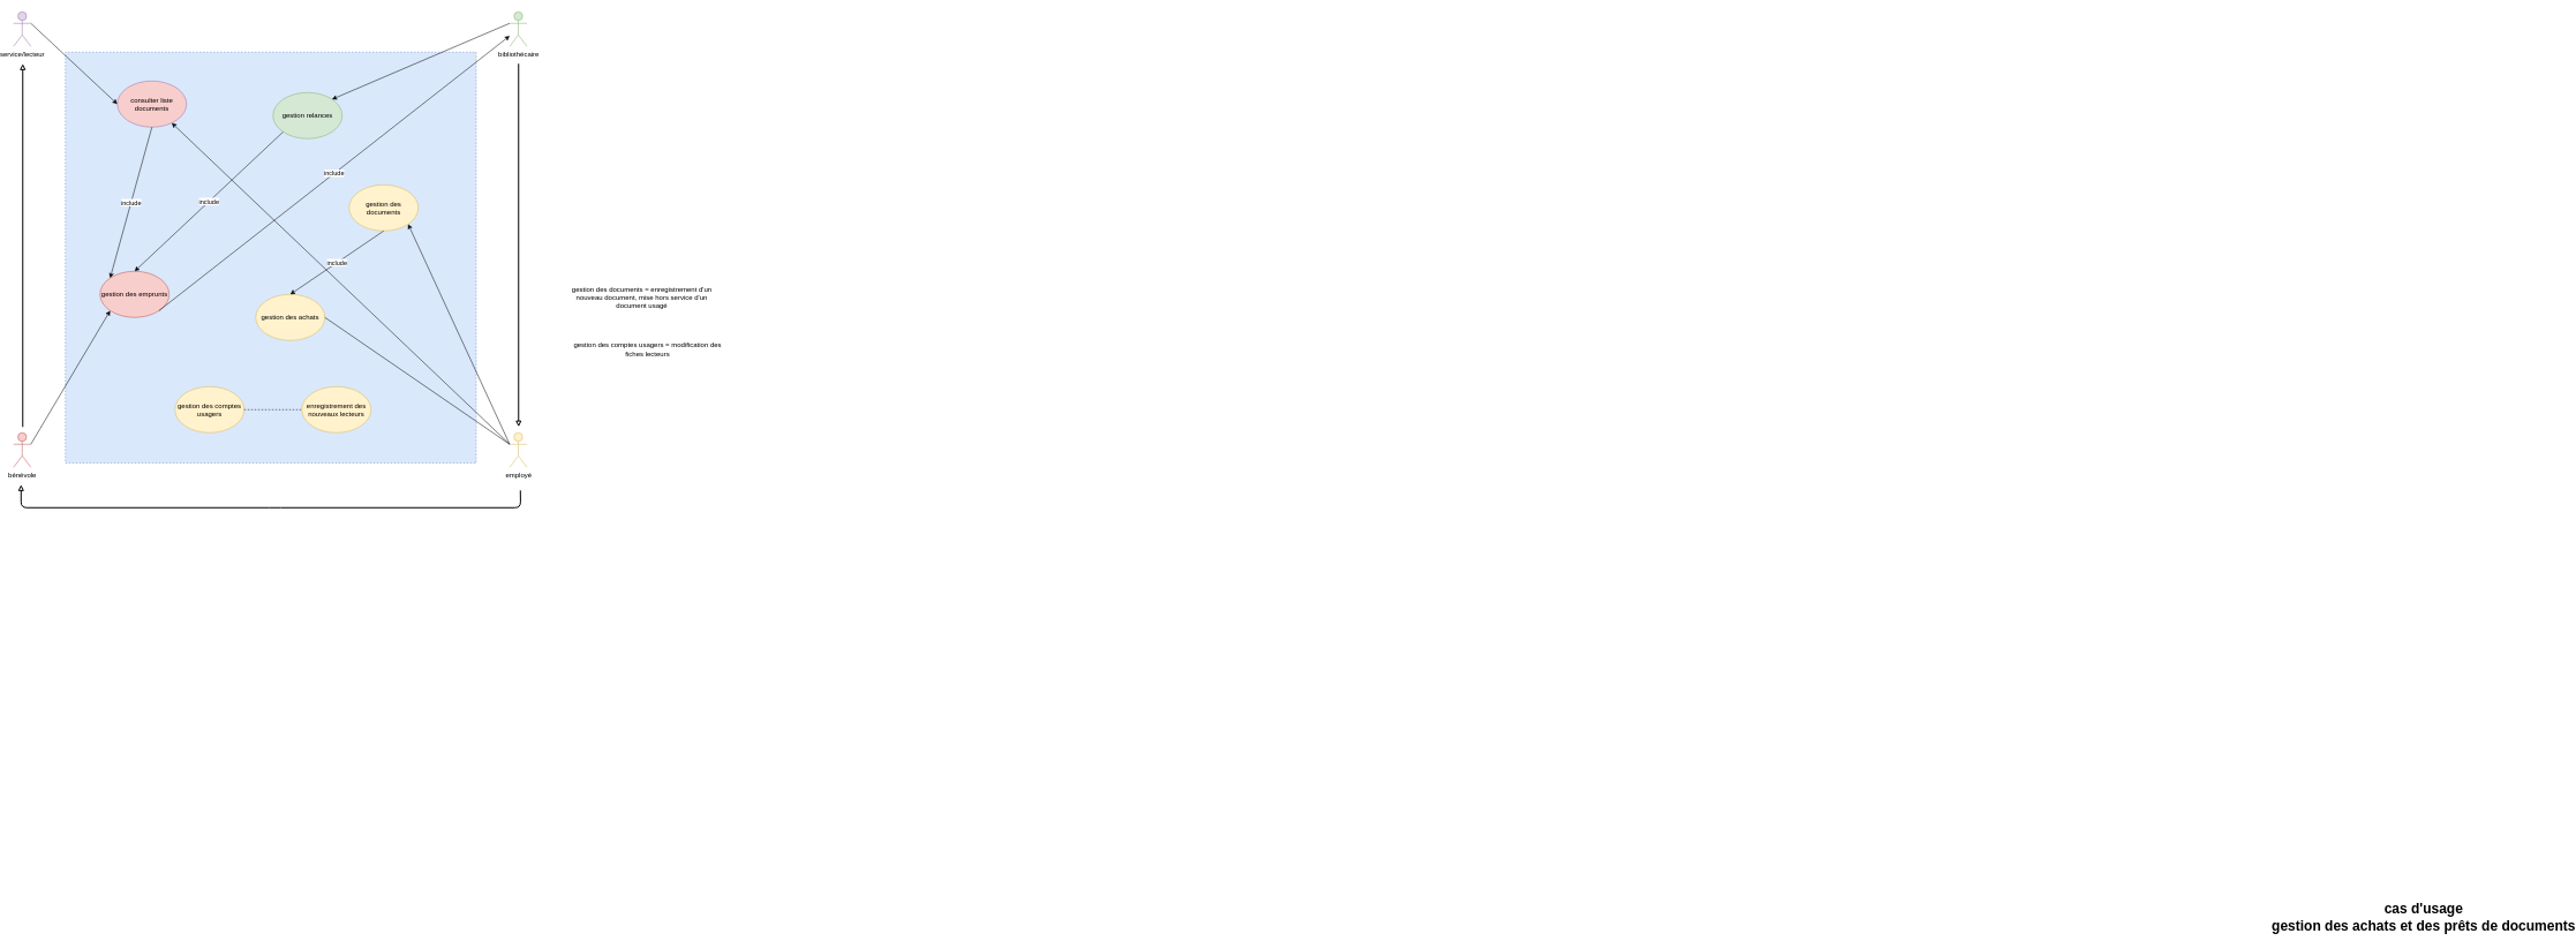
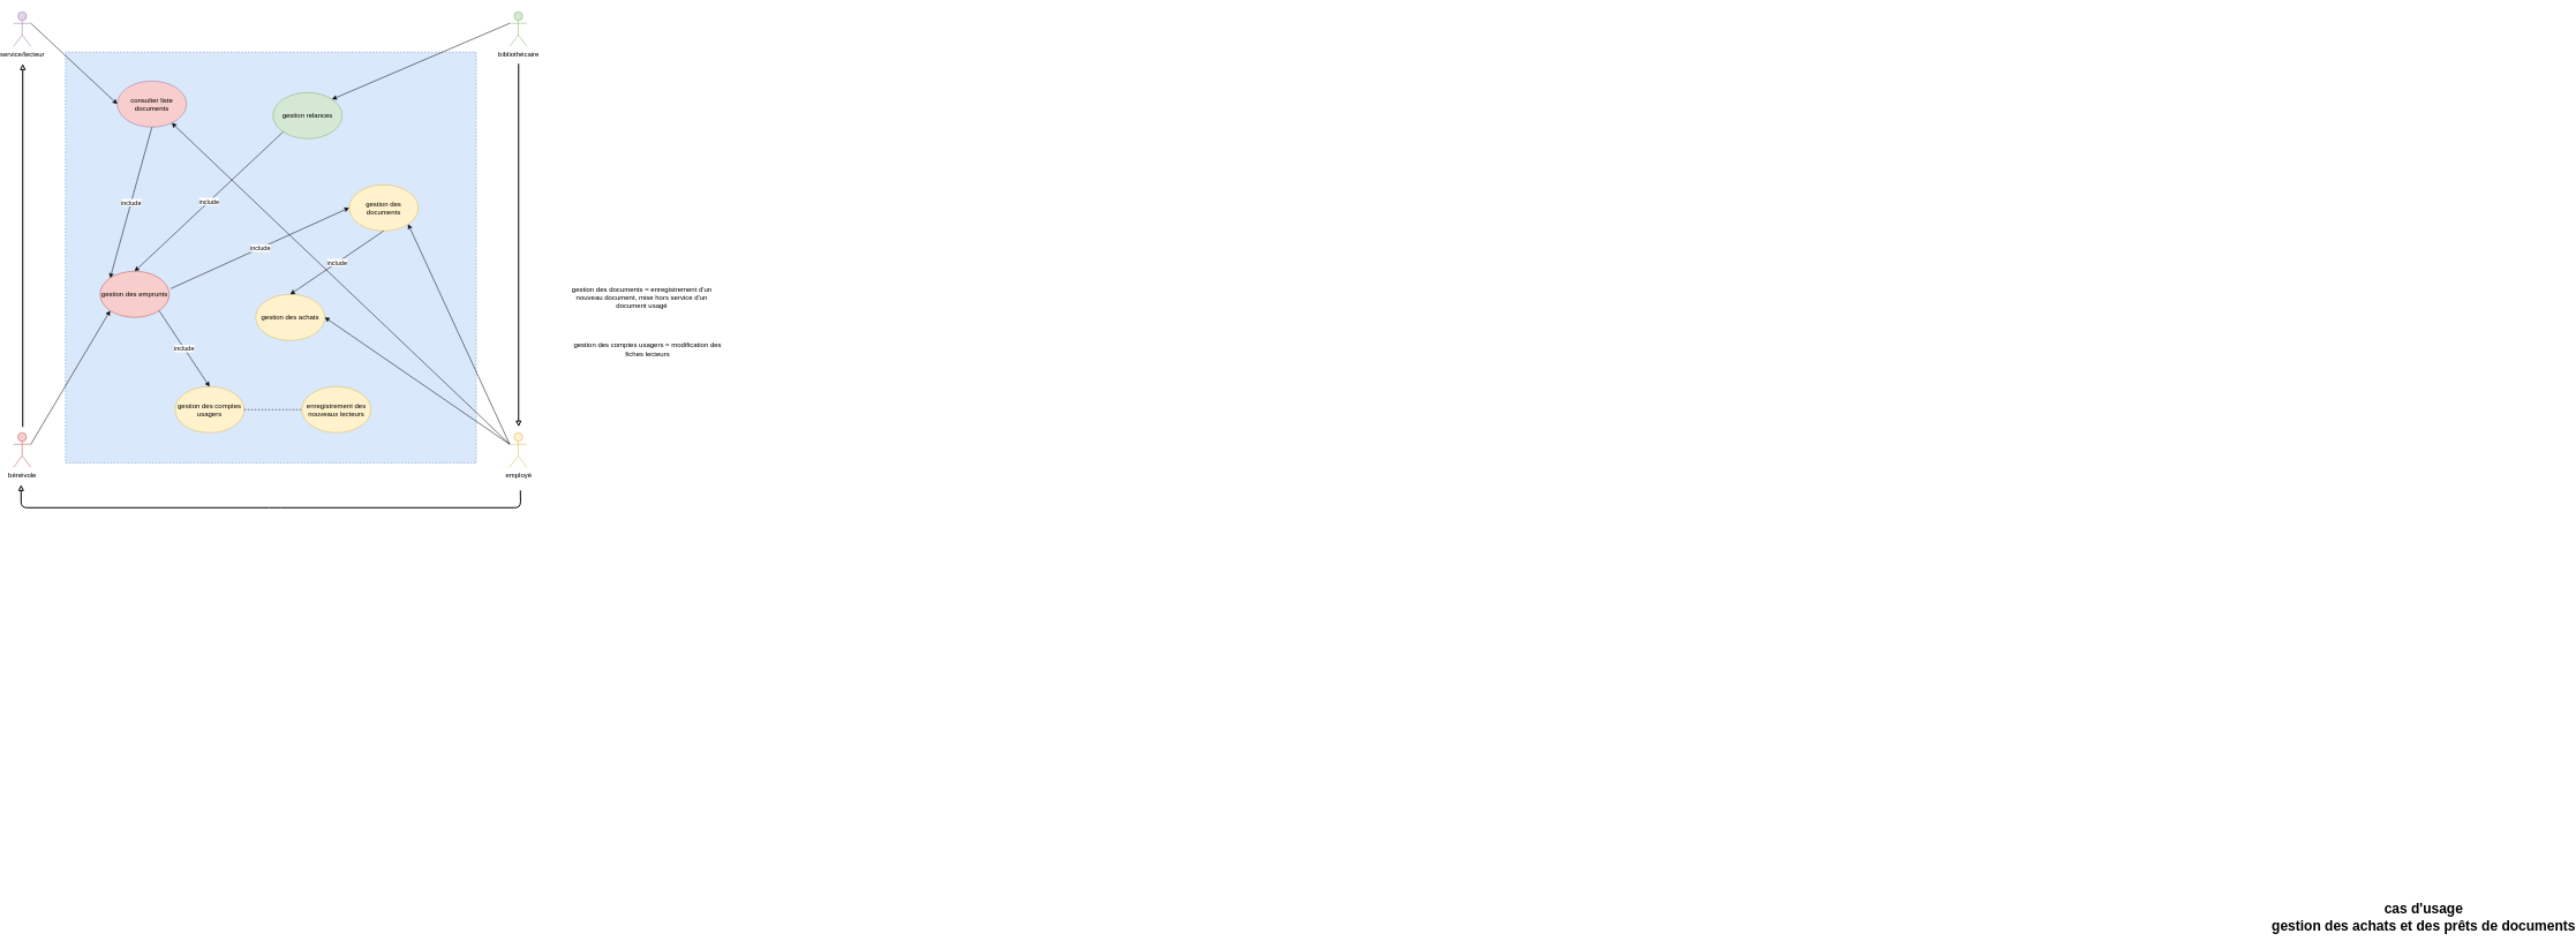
- <mxCell id="20" value="include" style="endArrow=classic;html=1;exitX=1;exitY=1;exitDx=0;exitDy=0;" edge="1" parent="1" source="9" target="7"><mxGeometry width="50" height="50" relative="1" as="geometry"><mxPoint x="380" y="600" as="sourcePoint" /><mxPoint x="430" y="550" as="targetPoint" /></mxGeometry></mxCell>
+ <mxCell id="20" value="include" style="endArrow=classic;html=1;entryX=0.5;entryY=0;entryDx=0;entryDy=0;exitX=1;exitY=1;exitDx=0;exitDy=0;" edge="1" parent="1" source="9" target="18"><mxGeometry width="50" height="50" relative="1" as="geometry"><mxPoint x="380" y="600" as="sourcePoint" /><mxPoint x="430" y="550" as="targetPoint" /></mxGeometry></mxCell>
+ <mxCell id="29" value="include" style="endArrow=classic;html=1;strokeColor=#000000;strokeWidth=1;entryX=0;entryY=0.5;entryDx=0;entryDy=0;exitX=1.022;exitY=0.376;exitDx=0;exitDy=0;exitPerimeter=0;" edge="1" parent="1" source="9" target="25"><mxGeometry width="50" height="50" relative="1" as="geometry"><mxPoint x="420" y="440" as="sourcePoint" /><mxPoint x="470" y="390" as="targetPoint" /></mxGeometry></mxCell>
- <mxCell id="13" value="" style="endArrow=none;html=1;exitX=0;exitY=0.333;exitDx=0;exitDy=0;exitPerimeter=0;entryX=1;entryY=0.5;entryDx=0;entryDy=0;" edge="1" parent="1" source="4" target="12"><mxGeometry width="50" height="50" relative="1" as="geometry"><mxPoint x="50" y="730" as="sourcePoint" /><mxPoint x="250" y="350" as="targetPoint" /></mxGeometry></mxCell>
+ <mxCell id="13" value="" style="endArrow=classic;html=1;exitX=0;exitY=0.333;exitDx=0;exitDy=0;exitPerimeter=0;entryX=1;entryY=0.5;entryDx=0;entryDy=0;" edge="1" parent="1" source="4" target="12"><mxGeometry width="50" height="50" relative="1" as="geometry"><mxPoint x="50" y="730" as="sourcePoint" /><mxPoint x="250" y="350" as="targetPoint" /></mxGeometry></mxCell>
